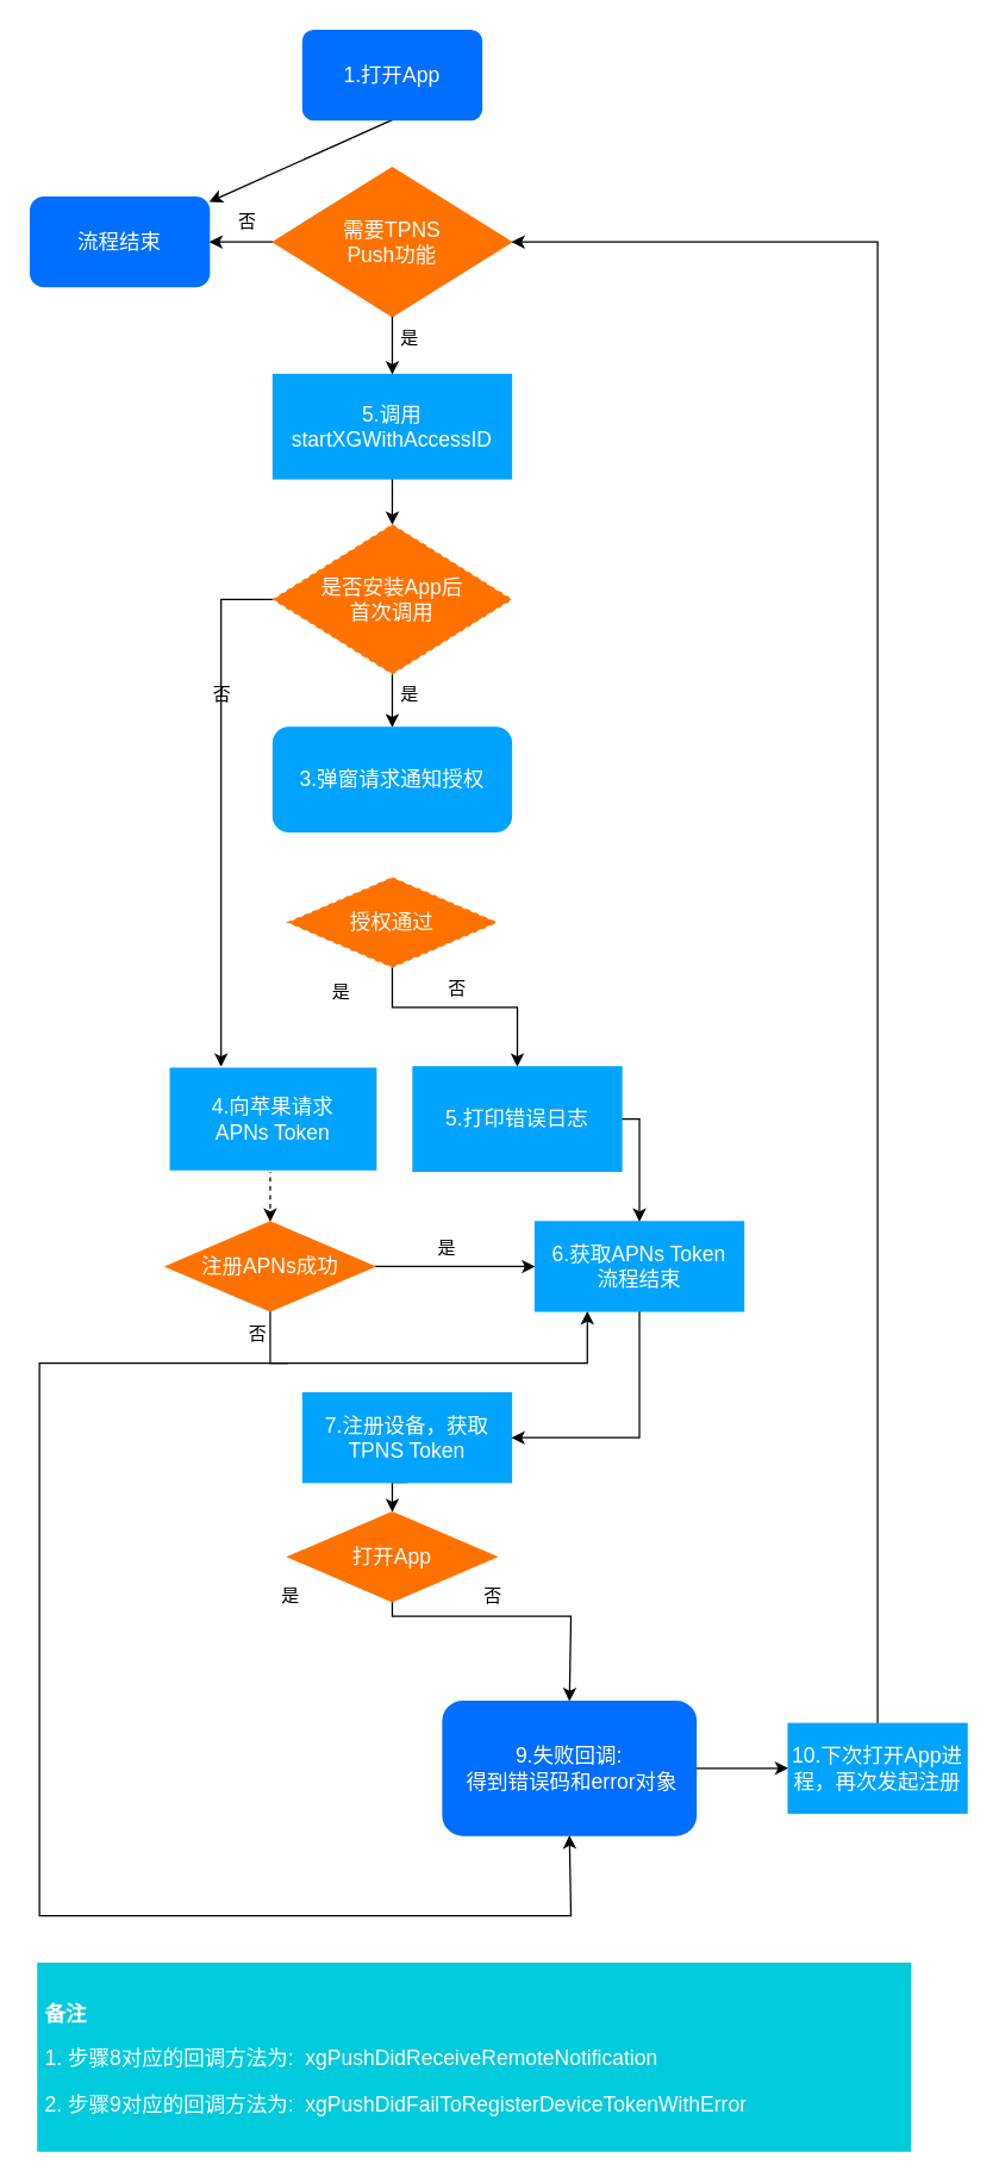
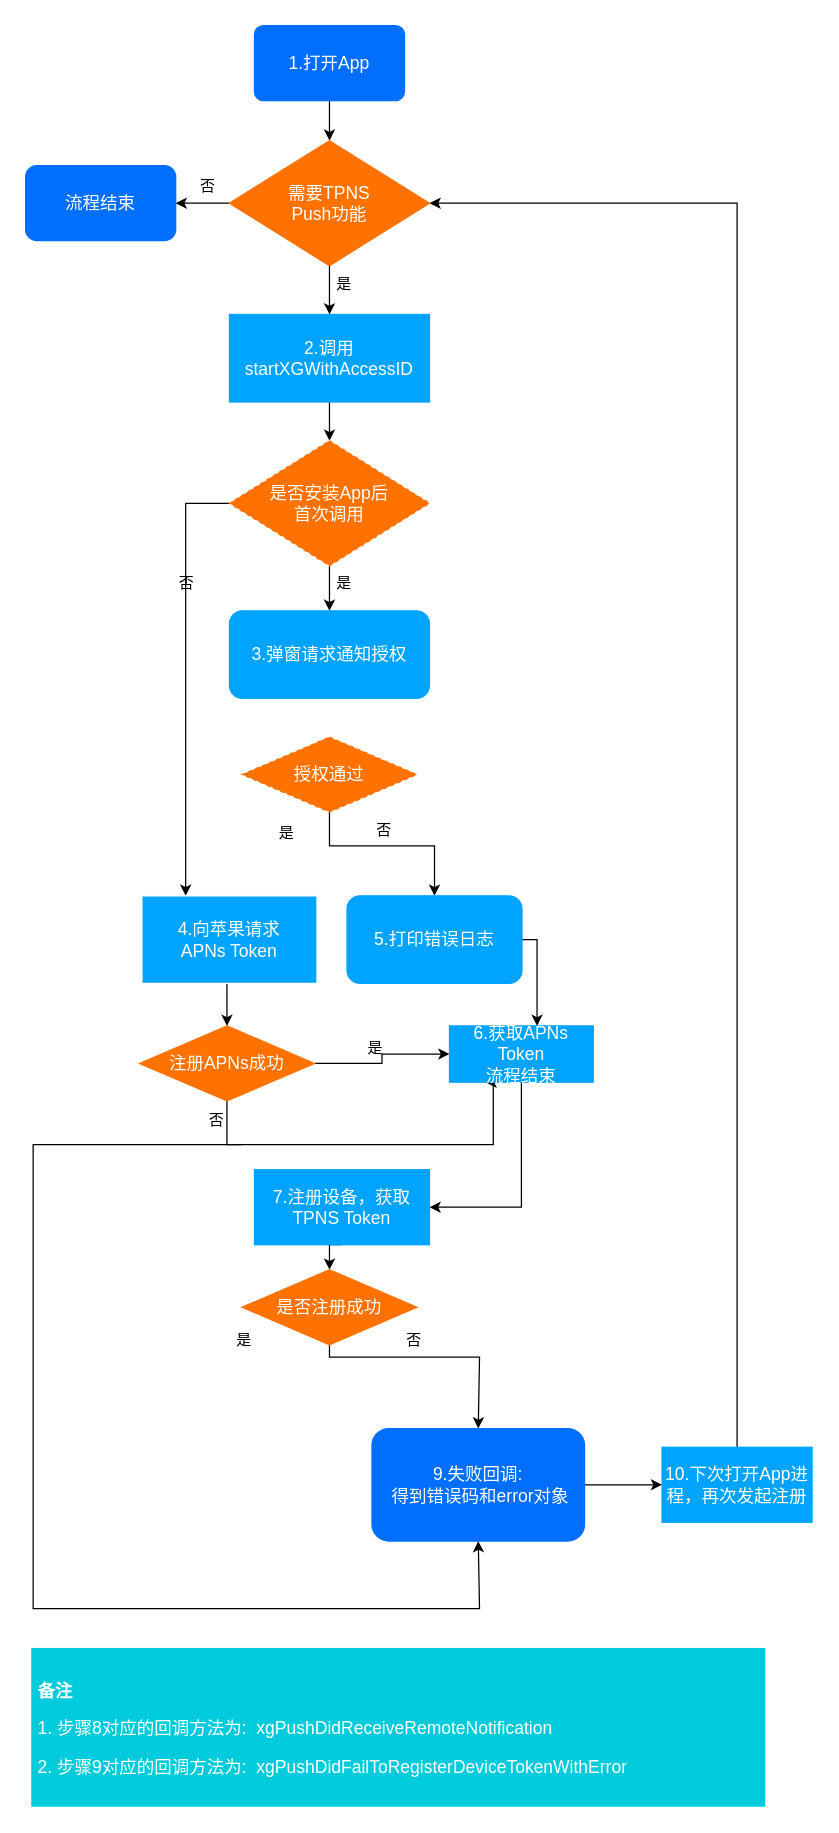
- <mxCell id="2" value="" style="endArrow=classic;html=1;exitX=0.5;exitY=1;exitDx=0;exitDy=0;" parent="1" source="3" edge="1" target="32"><mxGeometry width="50" height="50" relative="1" as="geometry"><mxPoint x="263" y="204" as="sourcePoint" /><mxPoint x="263" y="224" as="targetPoint" /></mxGeometry></mxCell>
+ <mxCell id="2" value="" style="endArrow=classic;html=1;exitX=0.5;exitY=1;exitDx=0;exitDy=0;entryX=0.5;entryY=0;entryDx=0;entryDy=0;" parent="1" source="3" edge="1" target="8"><mxGeometry width="50" height="50" relative="1" as="geometry"><mxPoint x="263" y="204" as="sourcePoint" /><mxPoint x="263" y="224" as="targetPoint" /></mxGeometry></mxCell>
- <mxCell id="5" value="&lt;font face=&quot;helvetica&quot; style=&quot;font-size: 14px;&quot;&gt;&lt;font style=&quot;font-size: 14px;&quot;&gt;5.调用startXGWithAccessID&lt;/font&gt;&lt;br style=&quot;font-size: 14px;&quot;&gt;&lt;/font&gt;" style="rounded=0;whiteSpace=wrap;html=1;fillColor=#00A4FF;strokeColor=#00A4FF;fontColor=#FFFFFF;fontSize=14;" parent="1" vertex="1"><mxGeometry x="183" y="251" width="160" height="70" as="geometry" /></mxCell>
+ <mxCell id="5" value="&lt;font face=&quot;helvetica&quot; style=&quot;font-size: 14px;&quot;&gt;&lt;font style=&quot;font-size: 14px;&quot;&gt;2.调用startXGWithAccessID&lt;/font&gt;&lt;br style=&quot;font-size: 14px;&quot;&gt;&lt;/font&gt;" style="rounded=0;whiteSpace=wrap;html=1;fillColor=#00A4FF;strokeColor=#00A4FF;fontColor=#FFFFFF;fontSize=14;" parent="1" vertex="1"><mxGeometry x="183" y="251" width="160" height="70" as="geometry" /></mxCell>
- <mxCell id="23" value="5.打印错误日志" style="rounded=0;whiteSpace=wrap;html=1;fillColor=#00A4FF;strokeColor=#00A4FF;fontColor=#FFFFFF;fontSize=14;" parent="1" vertex="1"><mxGeometry x="277" y="716" width="140" height="70" as="geometry" /></mxCell>
+ <mxCell id="23" value="5.打印错误日志" style="whiteSpace=wrap;html=1;fillColor=#00A4FF;strokeColor=#00A4FF;fontColor=#FFFFFF;fontSize=14;rounded=1;" parent="1" vertex="1"><mxGeometry x="277" y="716" width="140" height="70" as="geometry" /></mxCell>
- <mxCell id="17" value="" style="edgeStyle=orthogonalEdgeStyle;rounded=0;orthogonalLoop=1;jettySize=auto;html=1;fontSize=14;fontColor=#FFFFFF;entryX=0.5;entryY=0;entryDx=0;entryDy=0;exitX=0.5;exitY=1;exitDx=0;exitDy=0;dashed=1;" edge="1" parent="1" source="18" target="39"><mxGeometry relative="1" as="geometry"><mxPoint x="181" y="793" as="sourcePoint" /><Array as="points"><mxPoint x="181" y="786" /></Array></mxGeometry></mxCell>
+ <mxCell id="17" value="" style="edgeStyle=orthogonalEdgeStyle;rounded=0;orthogonalLoop=1;jettySize=auto;html=1;fontSize=14;fontColor=#FFFFFF;entryX=0.5;entryY=0;entryDx=0;entryDy=0;exitX=0.5;exitY=1;exitDx=0;exitDy=0;" edge="1" parent="1" source="18" target="39"><mxGeometry relative="1" as="geometry"><mxPoint x="181" y="793" as="sourcePoint" /><Array as="points"><mxPoint x="181" y="786" /></Array></mxGeometry></mxCell>
- <mxCell id="43" value="6.获取APNs Token&lt;br&gt;流程结束" style="rounded=0;whiteSpace=wrap;html=1;fillColor=#00A4FF;strokeColor=#00A4FF;fontColor=#FFFFFF;fontSize=14;" parent="1" vertex="1"><mxGeometry x="359" y="820" width="140" height="60" as="geometry" /></mxCell>
+ <mxCell id="43" value="6.获取APNs Token&lt;br&gt;流程结束" style="rounded=0;whiteSpace=wrap;html=1;fillColor=#00A4FF;strokeColor=#00A4FF;fontColor=#FFFFFF;fontSize=14;" parent="1" vertex="1"><mxGeometry x="359" y="820" width="115" height="45" as="geometry" /></mxCell>
- <mxCell id="27" value="打开App" style="rhombus;whiteSpace=wrap;html=1;fillColor=#FF7200;strokeColor=#FF7200;fontColor=#FFFFFF;fontSize=14;" parent="1" vertex="1"><mxGeometry x="193" y="1015" width="140" height="60" as="geometry" /></mxCell>
+ <mxCell id="27" value="是否注册成功" style="rhombus;whiteSpace=wrap;html=1;fillColor=#FF7200;strokeColor=#FF7200;fontColor=#FFFFFF;fontSize=14;" parent="1" vertex="1"><mxGeometry x="193" y="1015" width="140" height="60" as="geometry" /></mxCell>
